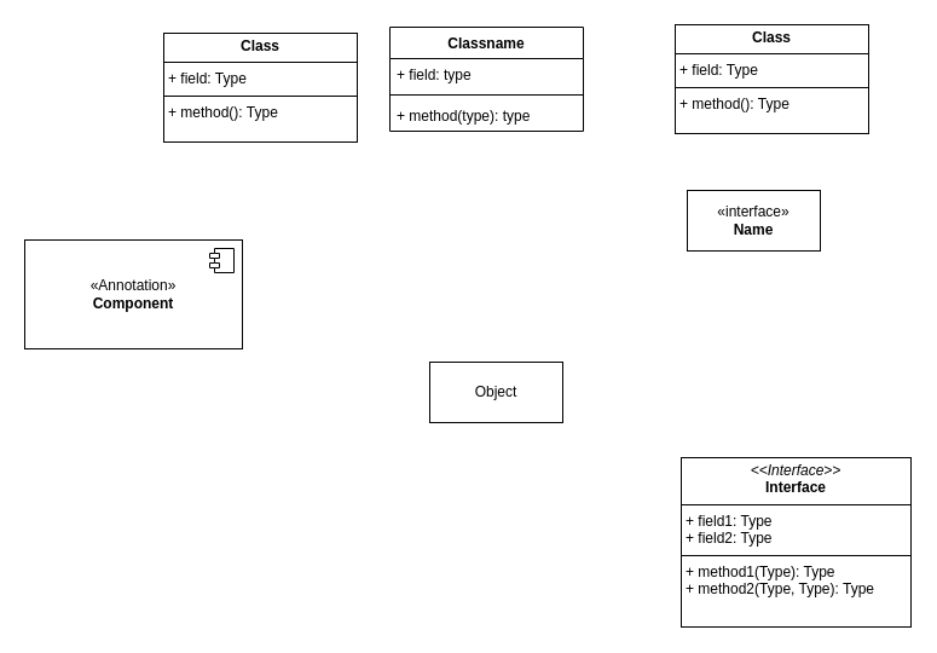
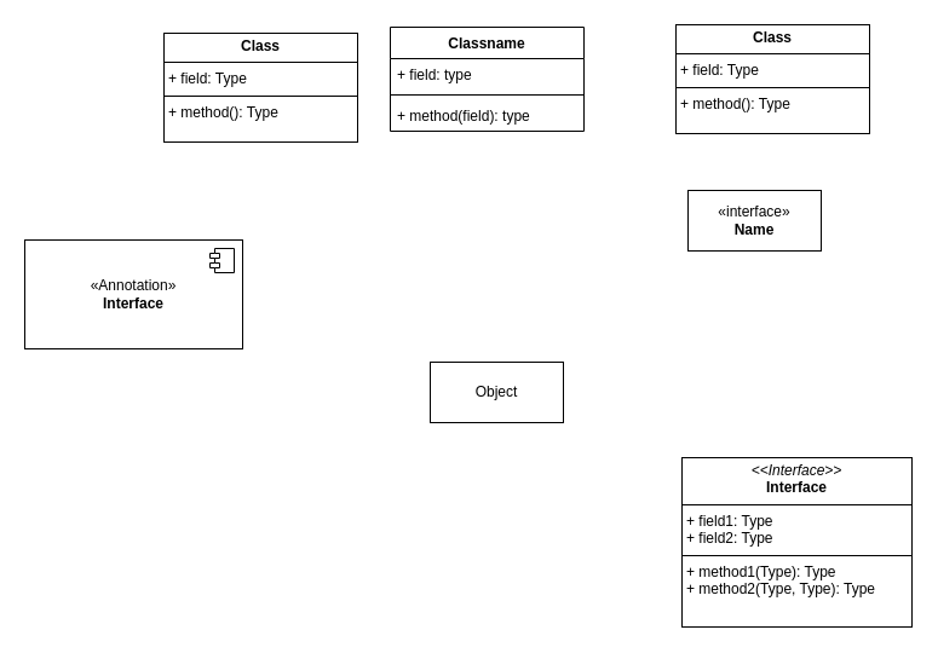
- <mxCell id="5" value="+ method(type): type" style="text;strokeColor=none;fillColor=none;align=left;verticalAlign=top;spacingLeft=4;spacingRight=4;overflow=hidden;rotatable=0;points=[[0,0.5],[1,0.5]];portConstraint=eastwest;whiteSpace=wrap;html=1;" vertex="1" parent="2"><mxGeometry y="60" width="160" height="26" as="geometry" /></mxCell>
+ <mxCell id="5" value="+ method(field): type" style="text;strokeColor=none;fillColor=none;align=left;verticalAlign=top;spacingLeft=4;spacingRight=4;overflow=hidden;rotatable=0;points=[[0,0.5],[1,0.5]];portConstraint=eastwest;whiteSpace=wrap;html=1;" vertex="1" parent="2"><mxGeometry y="60" width="160" height="26" as="geometry" /></mxCell>
- <mxCell id="6" value="&amp;laquo;Annotation&amp;raquo;&lt;br/&gt;&lt;b&gt;Component&lt;/b&gt;" style="html=1;dropTarget=0;whiteSpace=wrap;" vertex="1" parent="1"><mxGeometry x="20" y="198" width="180" height="90" as="geometry" /></mxCell>
+ <mxCell id="6" value="&amp;laquo;Annotation&amp;raquo;&lt;br/&gt;&lt;b&gt;Interface&lt;/b&gt;" style="html=1;dropTarget=0;whiteSpace=wrap;" vertex="1" parent="1"><mxGeometry x="20" y="198" width="180" height="90" as="geometry" /></mxCell>
